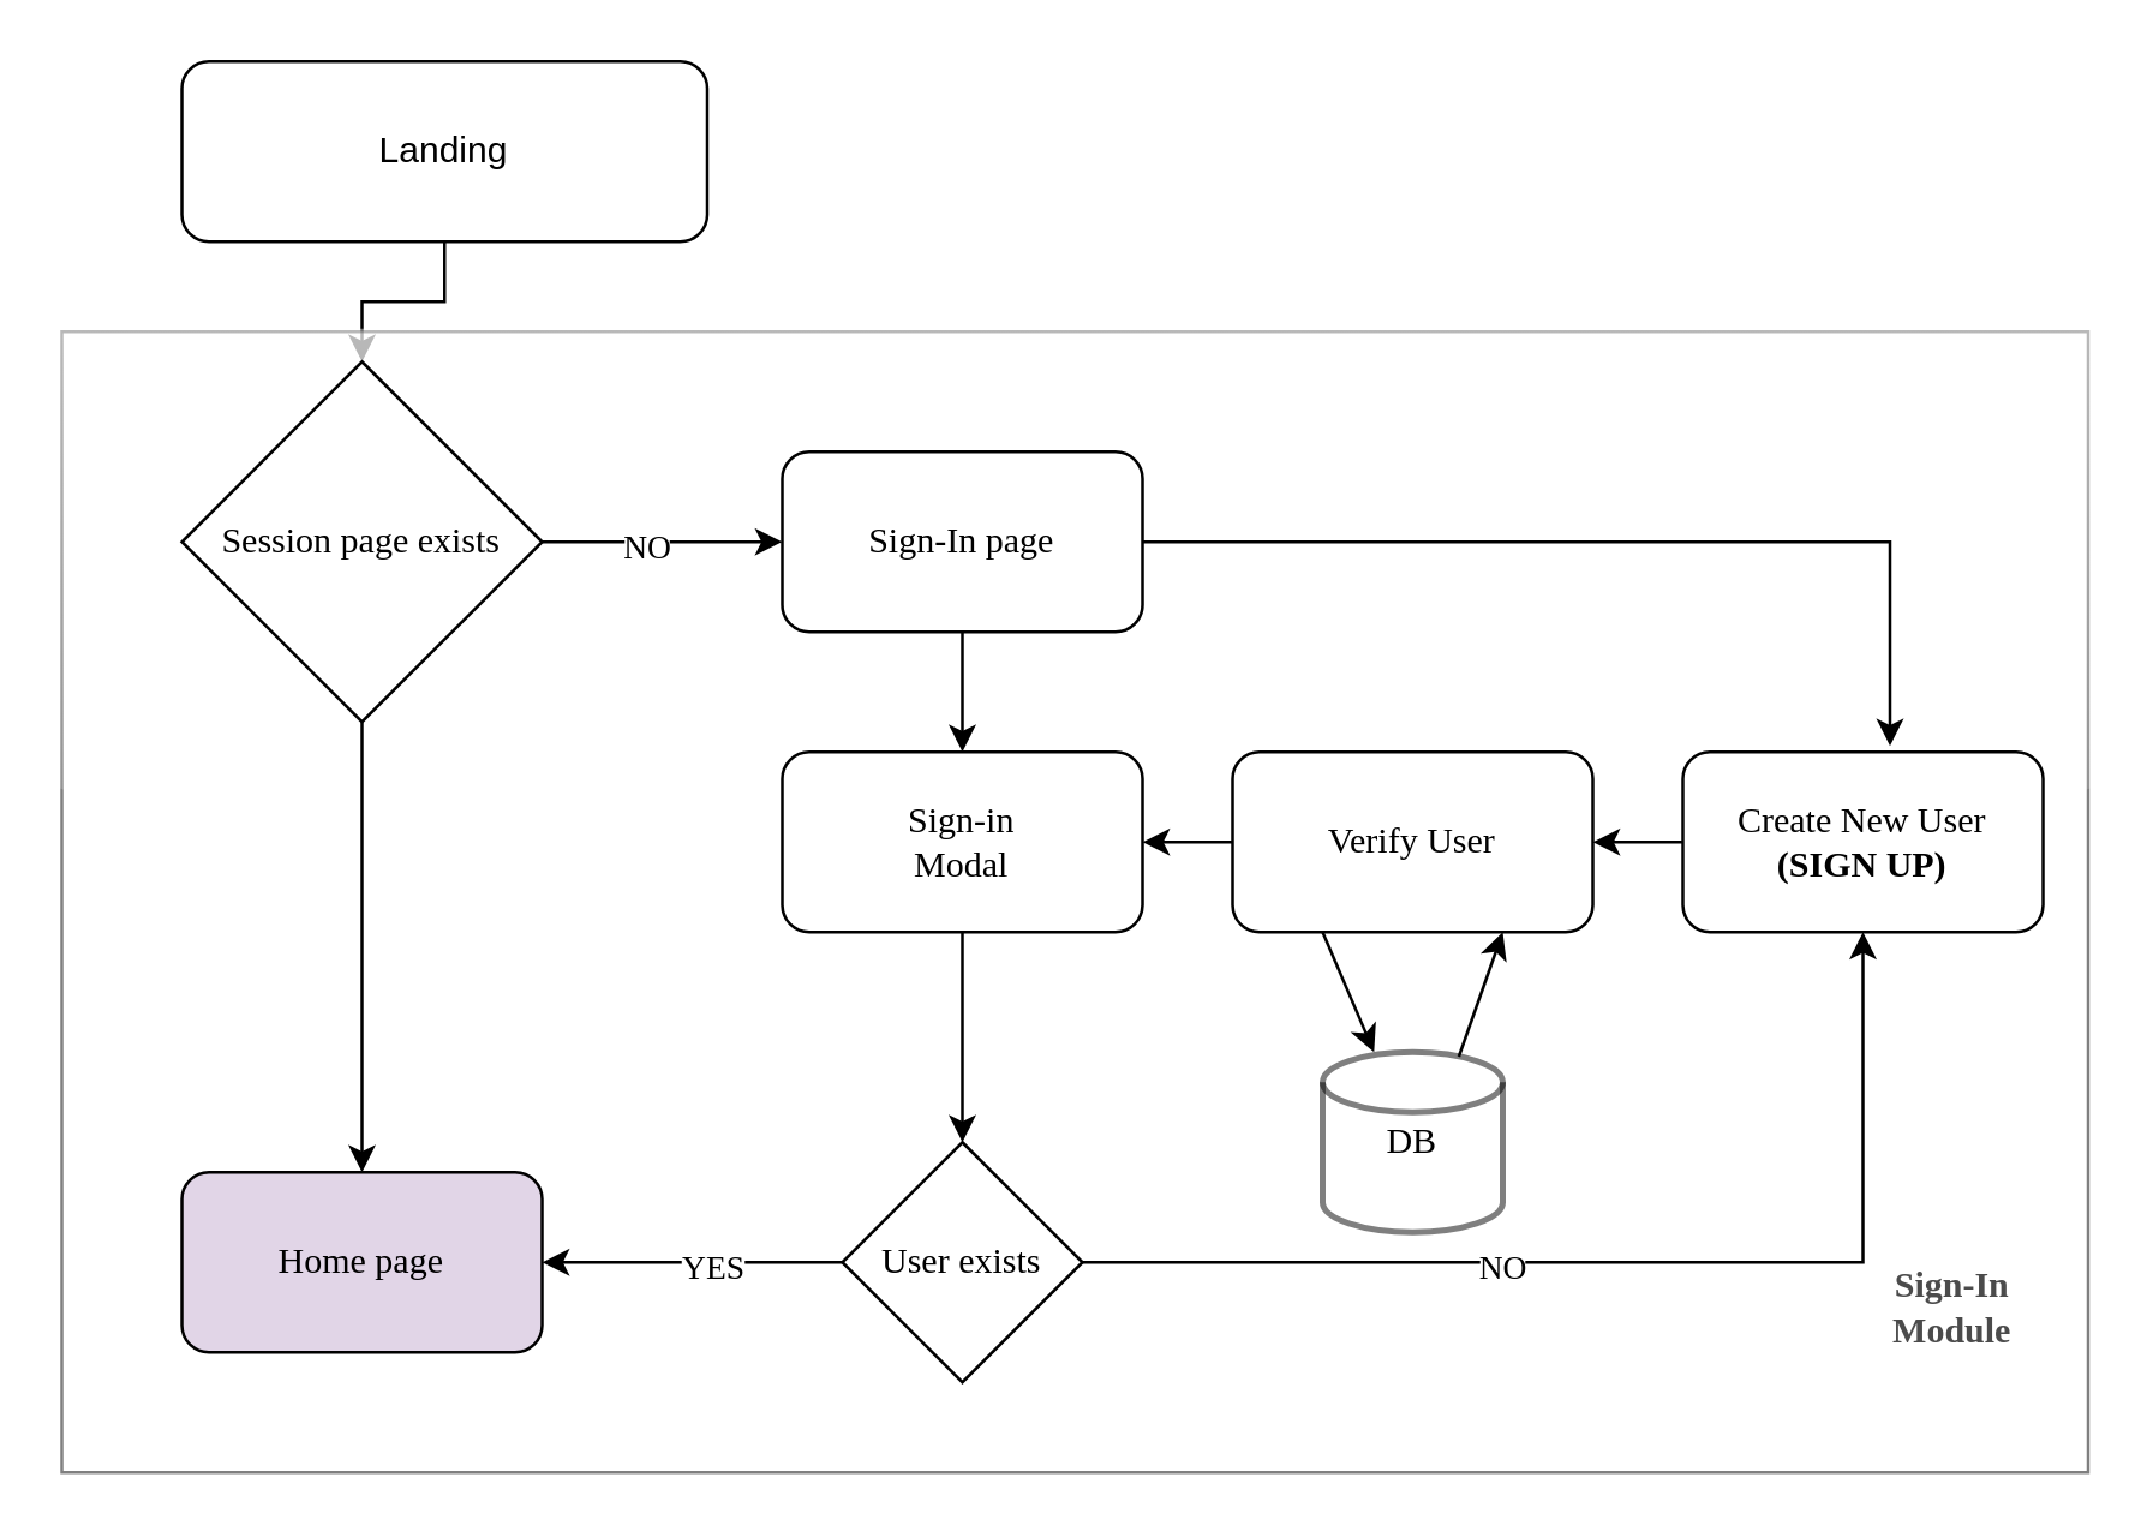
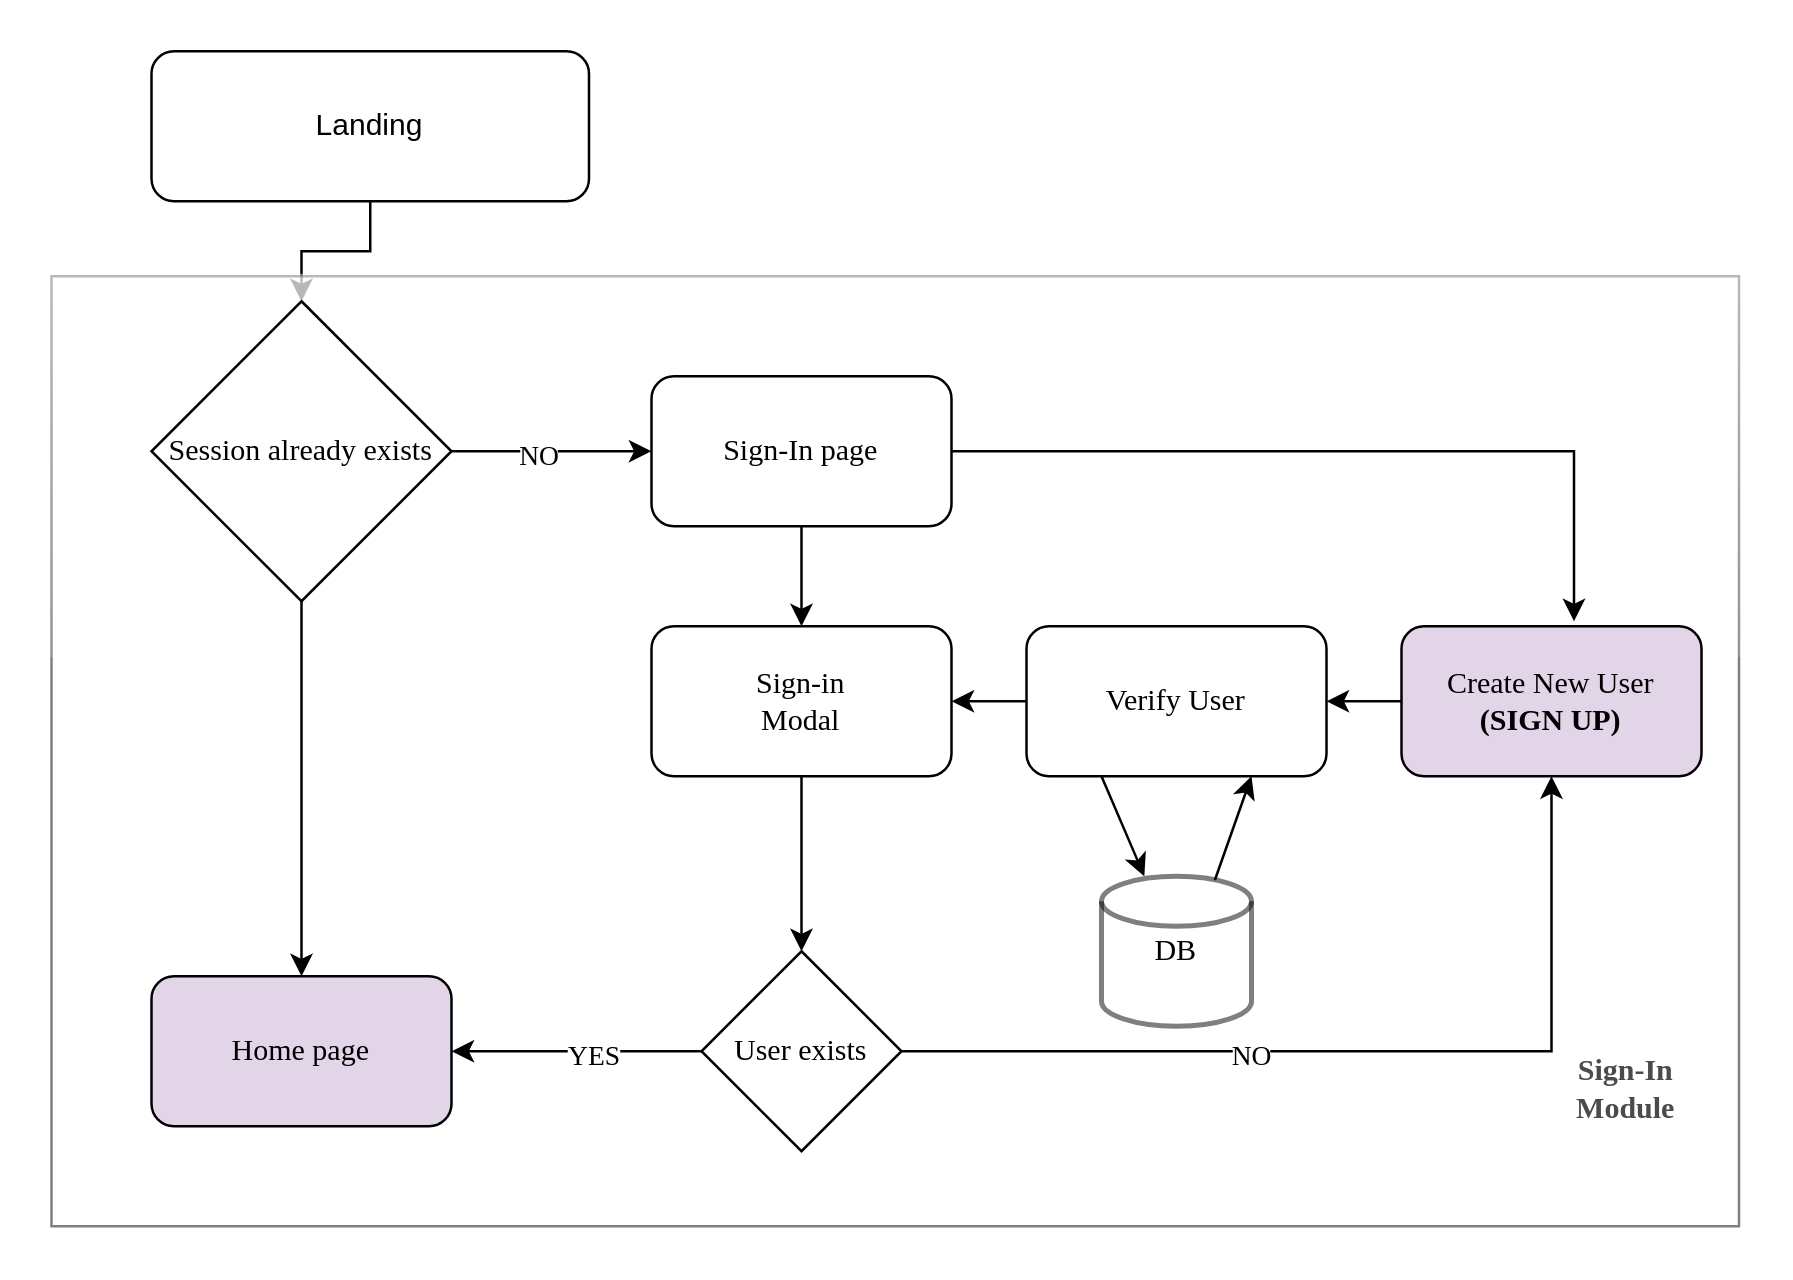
- <mxCell id="6" value="Session page exists" style="rhombus;whiteSpace=wrap;html=1;fontFamily=Verdana;" vertex="1" parent="4"><mxGeometry x="40" y="10" width="120" height="120" as="geometry" /></mxCell>
+ <mxCell id="6" value="Session already exists" style="rhombus;whiteSpace=wrap;html=1;fontFamily=Verdana;" vertex="1" parent="4"><mxGeometry x="40" y="10" width="120" height="120" as="geometry" /></mxCell>
- <mxCell id="14" value="Create New User&lt;br&gt;&lt;b&gt;(SIGN UP)&lt;/b&gt;" style="rounded=1;whiteSpace=wrap;html=1;fontFamily=Verdana;" vertex="1" parent="4"><mxGeometry x="540" y="140" width="120" height="60" as="geometry" /></mxCell>
+ <mxCell id="14" value="Create New User&lt;br&gt;&lt;b&gt;(SIGN UP)&lt;/b&gt;" style="rounded=1;whiteSpace=wrap;html=1;fontFamily=Verdana;fillColor=#e1d5e7;" vertex="1" parent="4"><mxGeometry x="540" y="140" width="120" height="60" as="geometry" /></mxCell>
